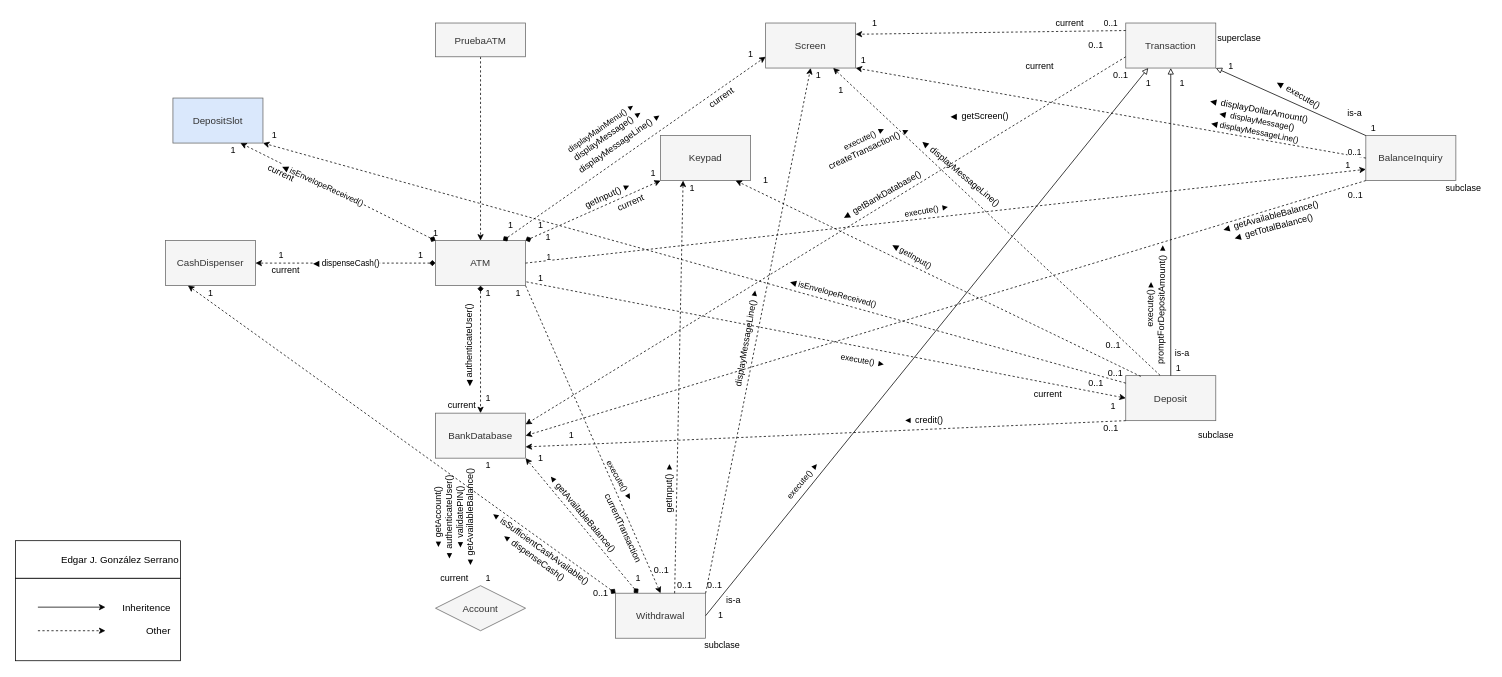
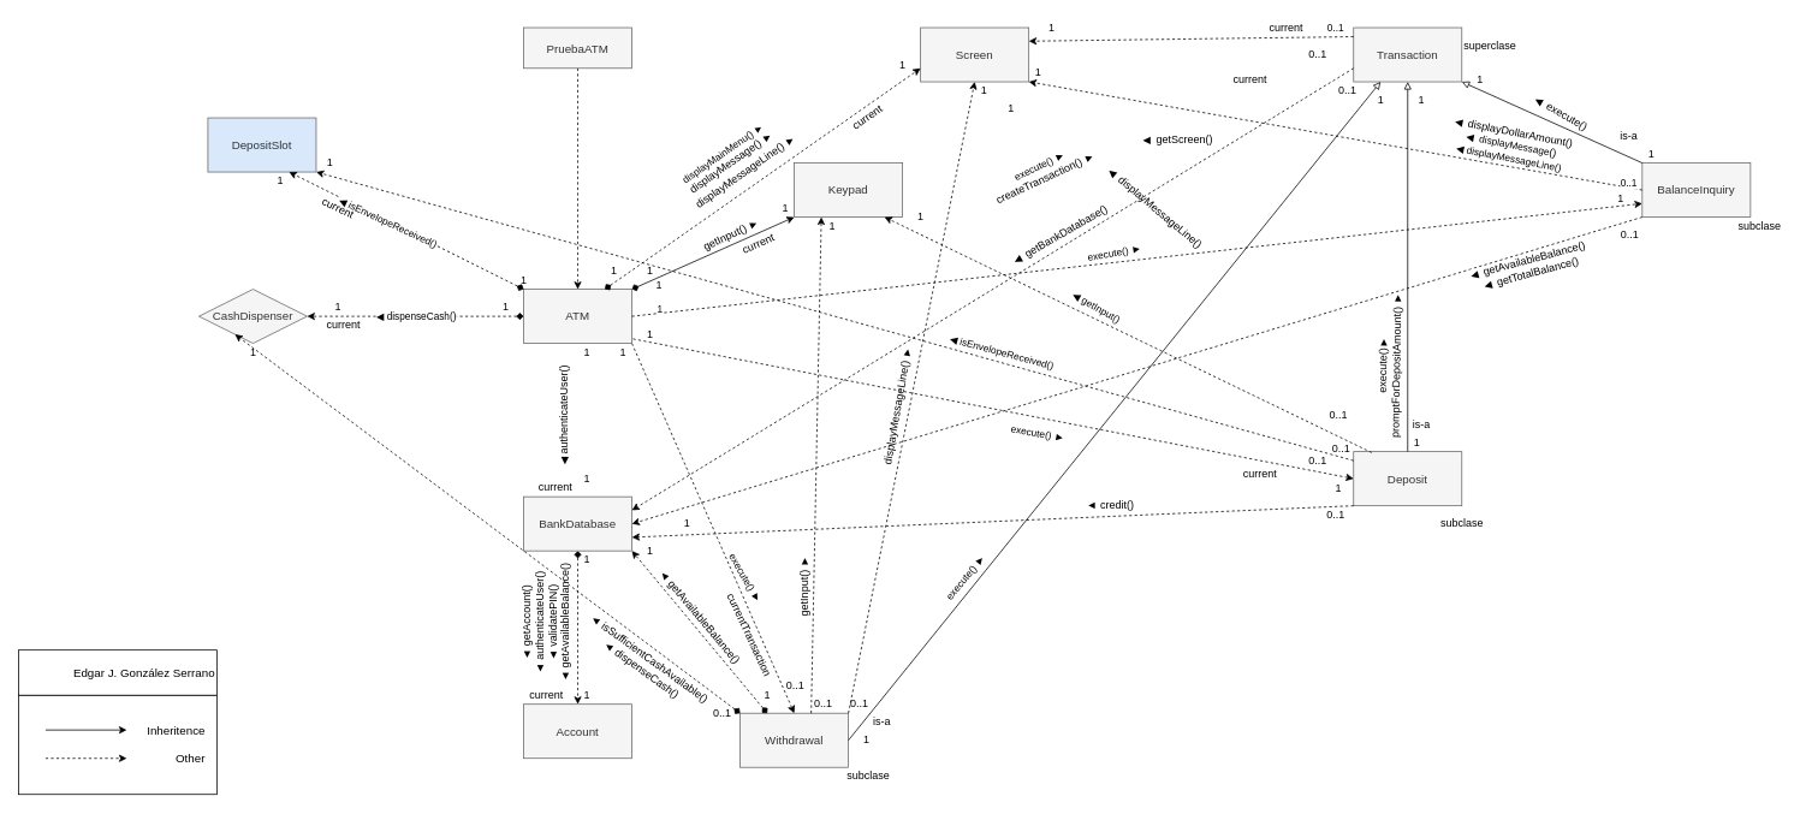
- <mxCell id="37" value="" style="endArrow=classic;html=1;exitX=0.381;exitY=-0.007;exitDx=0;exitDy=0;entryX=0.75;entryY=1;entryDx=0;entryDy=0;dashed=1;fontSize=13;exitPerimeter=0;" parent="1" source="18" target="14" edge="1"><mxGeometry width="50" height="50" relative="1" as="geometry"><mxPoint x="1200" y="490" as="sourcePoint" /><mxPoint x="1250" y="440" as="targetPoint" /></mxGeometry></mxCell>
- <mxCell id="24" value="" style="endArrow=classic;html=1;exitX=1;exitY=0;exitDx=0;exitDy=0;entryX=0;entryY=1;entryDx=0;entryDy=0;dashed=1;fontSize=13;startArrow=diamond;startFill=1;" parent="1" source="9" target="15" edge="1"><mxGeometry width="50" height="50" relative="1" as="geometry"><mxPoint x="770" y="400" as="sourcePoint" /><mxPoint x="820" y="350" as="targetPoint" /></mxGeometry></mxCell>
+ <mxCell id="24" value="" style="endArrow=classic;html=1;exitX=1;exitY=0;exitDx=0;exitDy=0;entryX=0;entryY=1;entryDx=0;entryDy=0;dashed=0;fontSize=13;startArrow=diamond;startFill=1;" parent="1" source="9" target="15" edge="1"><mxGeometry width="50" height="50" relative="1" as="geometry"><mxPoint x="770" y="400" as="sourcePoint" /><mxPoint x="820" y="350" as="targetPoint" /></mxGeometry></mxCell>
- <mxCell id="12" value="CashDispenser" style="rounded=0;whiteSpace=wrap;html=1;fontSize=13;fillColor=#f5f5f5;strokeColor=#666666;fontColor=#333333;" parent="1" vertex="1"><mxGeometry x="220" y="320" width="120" height="60" as="geometry" /></mxCell>
+ <mxCell id="12" value="CashDispenser" style="rhombus;whiteSpace=wrap;html=1;fontSize=13;fillColor=#f5f5f5;strokeColor=#666666;fontColor=#333333;" parent="1" vertex="1"><mxGeometry x="220" y="320" width="120" height="60" as="geometry" /></mxCell>
- <mxCell id="6" style="edgeStyle=orthogonalEdgeStyle;rounded=0;orthogonalLoop=1;jettySize=auto;html=1;entryX=0.5;entryY=0;entryDx=0;entryDy=0;dashed=1;fontSize=13;startArrow=diamond;startFill=1;exitX=0.5;exitY=1;exitDx=0;exitDy=0;" parent="1" source="9" target="11" edge="1"><mxGeometry relative="1" as="geometry"><mxPoint x="640" y="440" as="sourcePoint" /><Array as="points" /></mxGeometry></mxCell>
+ <mxCell id="10" style="edgeStyle=orthogonalEdgeStyle;rounded=0;orthogonalLoop=1;jettySize=auto;html=1;entryX=0.5;entryY=0;entryDx=0;entryDy=0;dashed=1;fontSize=13;startArrow=diamond;startFill=1;" parent="1" source="11" target="13" edge="1"><mxGeometry relative="1" as="geometry" /></mxCell>
- <mxCell id="13" value="Account" style="rhombus;whiteSpace=wrap;html=1;fontSize=13;fillColor=#f5f5f5;strokeColor=#666666;fontColor=#333333;" parent="1" vertex="1"><mxGeometry x="580" y="780" width="120" height="60" as="geometry" /></mxCell>
+ <mxCell id="13" value="Account" style="rounded=0;whiteSpace=wrap;html=1;fontSize=13;fillColor=#f5f5f5;strokeColor=#666666;fontColor=#333333;" parent="1" vertex="1"><mxGeometry x="580" y="780" width="120" height="60" as="geometry" /></mxCell>
